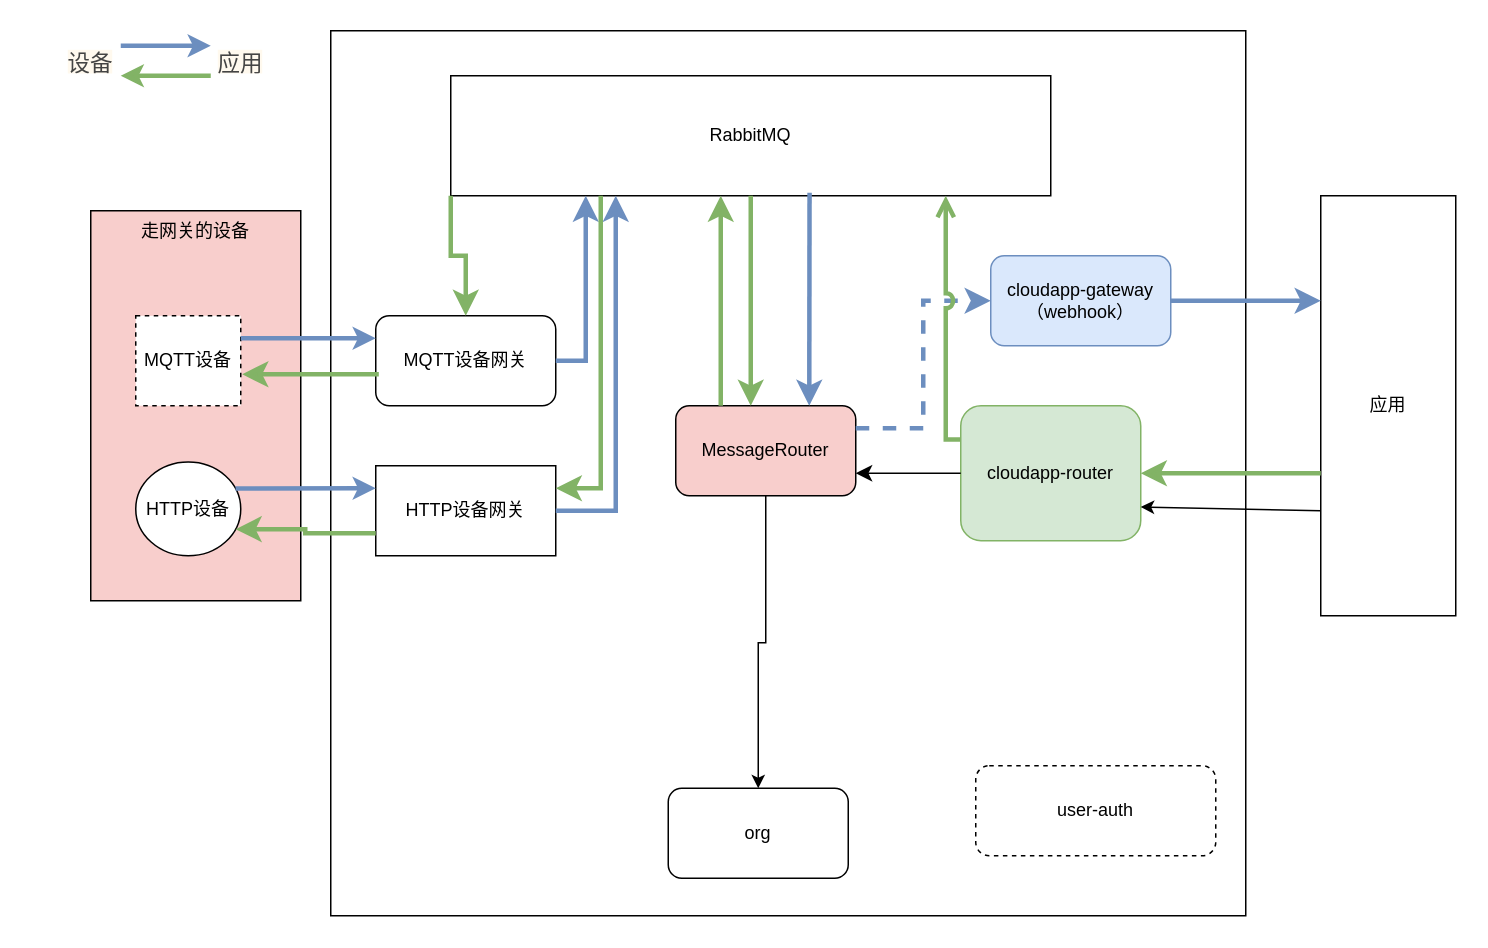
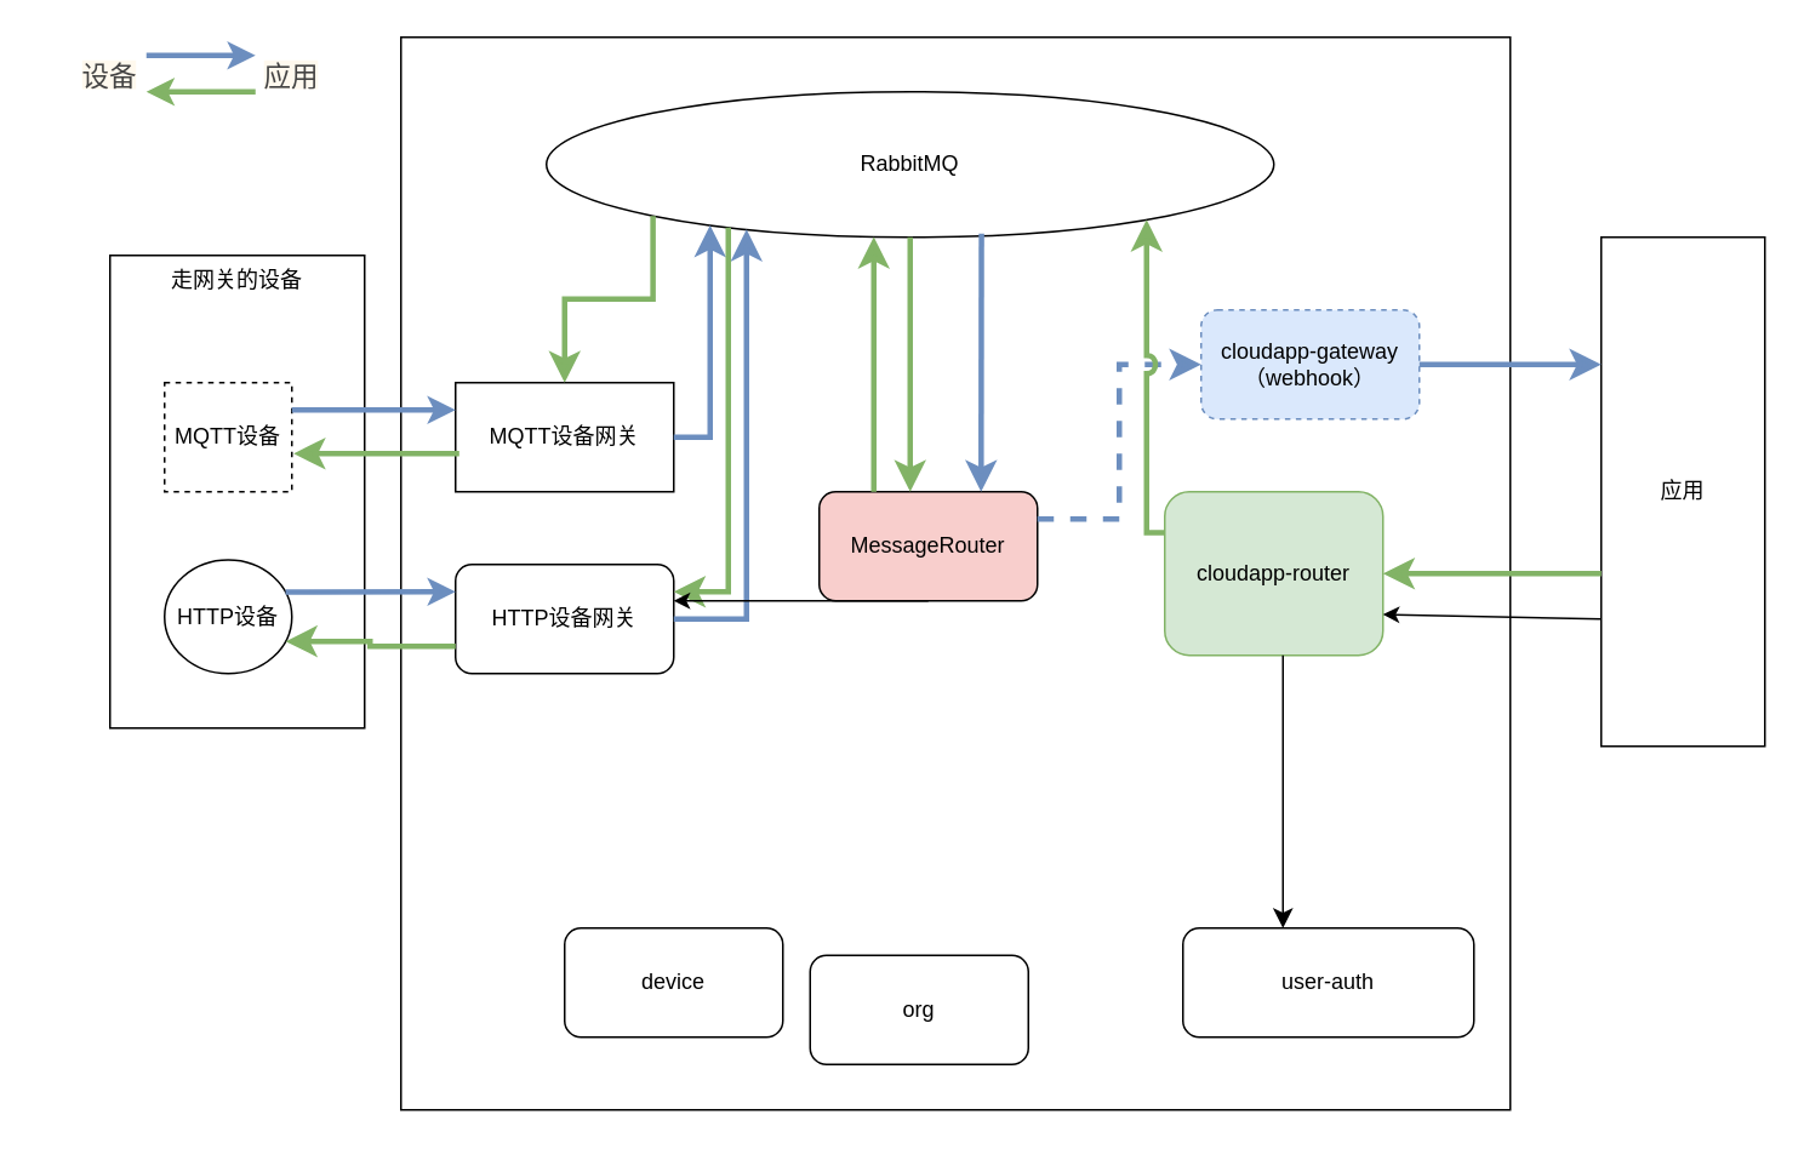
- <mxCell id="8" value="RabbitMQ" style="whiteSpace=wrap;html=1;rounded=0;" parent="1" vertex="1"><mxGeometry x="300" y="50" width="400" height="80" as="geometry" /></mxCell>
+ <mxCell id="8" value="RabbitMQ" style="ellipse;whiteSpace=wrap;html=1;" parent="1" vertex="1"><mxGeometry x="300" y="50" width="400" height="80" as="geometry" /></mxCell>
- <mxCell id="20" value="" style="edgeStyle=elbowEdgeStyle;elbow=horizontal;endArrow=open;html=1;curved=0;rounded=0;endSize=8;startSize=8;fillColor=#d5e8d4;strokeColor=#82b366;exitX=0;exitY=0.25;exitDx=0;exitDy=0;strokeWidth=3;jumpStyle=arc;" parent="1" source="18" target="8" edge="1"><mxGeometry width="50" height="50" relative="1" as="geometry"><mxPoint x="510" y="240" as="sourcePoint" /><mxPoint x="560" y="190" as="targetPoint" /><Array as="points"><mxPoint x="630" y="340" /></Array></mxGeometry></mxCell>
+ <mxCell id="20" value="" style="edgeStyle=elbowEdgeStyle;elbow=horizontal;endArrow=classic;html=1;curved=0;rounded=0;endSize=8;startSize=8;fillColor=#d5e8d4;strokeColor=#82b366;exitX=0;exitY=0.25;exitDx=0;exitDy=0;strokeWidth=3;jumpStyle=arc;" parent="1" source="18" target="8" edge="1"><mxGeometry width="50" height="50" relative="1" as="geometry"><mxPoint x="510" y="240" as="sourcePoint" /><mxPoint x="560" y="190" as="targetPoint" /><Array as="points"><mxPoint x="630" y="340" /></Array></mxGeometry></mxCell>
- <mxCell id="3" value="走网关的设备" style="rounded=0;whiteSpace=wrap;html=1;horizontal=1;verticalAlign=top;fillColor=#f8cecc;" parent="1" vertex="1"><mxGeometry x="60" y="140" width="140" height="260" as="geometry" /></mxCell>
+ <mxCell id="3" value="走网关的设备" style="rounded=0;whiteSpace=wrap;html=1;horizontal=1;verticalAlign=top;" parent="1" vertex="1"><mxGeometry x="60" y="140" width="140" height="260" as="geometry" /></mxCell>
- <mxCell id="15" value="cloudapp-gateway&lt;br&gt;（webhook）" style="rounded=1;whiteSpace=wrap;html=1;fillColor=#dae8fc;strokeColor=#6c8ebf;" parent="1" vertex="1"><mxGeometry x="660" y="170" width="120" height="60" as="geometry" /></mxCell>
+ <mxCell id="15" value="cloudapp-gateway&lt;br&gt;（webhook）" style="rounded=1;whiteSpace=wrap;html=1;fillColor=#dae8fc;strokeColor=#6c8ebf;dashed=1;" parent="1" vertex="1"><mxGeometry x="660" y="170" width="120" height="60" as="geometry" /></mxCell>
- <mxCell id="6" value="MQTT设备网关" style="rounded=1;whiteSpace=wrap;html=1;" parent="1" vertex="1"><mxGeometry x="250" y="210" width="120" height="60" as="geometry" /></mxCell>
+ <mxCell id="6" value="MQTT设备网关" style="whiteSpace=wrap;html=1;rounded=0;" parent="1" vertex="1"><mxGeometry x="250" y="210" width="120" height="60" as="geometry" /></mxCell>
- <mxCell id="37" value="" style="edgeStyle=elbowEdgeStyle;elbow=horizontal;endArrow=classic;html=1;curved=0;rounded=0;endSize=8;startSize=8;entryX=1;entryY=0.75;entryDx=0;entryDy=0;" edge="1" parent="1" source="18" target="9"><mxGeometry width="50" height="50" relative="1" as="geometry"><mxPoint x="510" y="330" as="sourcePoint" /><mxPoint x="560" y="280" as="targetPoint" /></mxGeometry></mxCell>
+ <mxCell id="37" value="" style="edgeStyle=elbowEdgeStyle;elbow=horizontal;endArrow=classic;html=1;curved=0;rounded=0;endSize=8;startSize=8;" edge="1" parent="1" source="18" target="29"><mxGeometry width="50" height="50" relative="1" as="geometry"><mxPoint x="510" y="330" as="sourcePoint" /><mxPoint x="560" y="280" as="targetPoint" /></mxGeometry></mxCell>
- <mxCell id="7" value="HTTP设备网关" style="whiteSpace=wrap;html=1;rounded=0;" parent="1" vertex="1"><mxGeometry x="250" y="310" width="120" height="60" as="geometry" /></mxCell>
+ <mxCell id="7" value="HTTP设备网关" style="rounded=1;whiteSpace=wrap;html=1;" parent="1" vertex="1"><mxGeometry x="250" y="310" width="120" height="60" as="geometry" /></mxCell>
- <mxCell id="28" value="" style="endArrow=classic;html=1;rounded=0;exitX=0.5;exitY=1;exitDx=0;exitDy=0;entryX=0.5;entryY=0;entryDx=0;entryDy=0;edgeStyle=elbowEdgeStyle;elbow=vertical;" parent="1" source="9" target="27" edge="1"><mxGeometry width="50" height="50" relative="1" as="geometry"><mxPoint x="510" y="380" as="sourcePoint" /><mxPoint x="560" y="330" as="targetPoint" /></mxGeometry></mxCell>
+ <mxCell id="28" value="" style="endArrow=classic;html=1;rounded=0;exitX=0.5;exitY=1;exitDx=0;exitDy=0;edgeStyle=elbowEdgeStyle;elbow=vertical;" parent="1" source="9" target="7" edge="1"><mxGeometry width="50" height="50" relative="1" as="geometry"><mxPoint x="510" y="380" as="sourcePoint" /><mxPoint x="560" y="330" as="targetPoint" /></mxGeometry></mxCell>
+ <mxCell id="26" value="device" style="rounded=1;whiteSpace=wrap;html=1;" parent="1" vertex="1"><mxGeometry x="310" y="510" width="120" height="60" as="geometry" /></mxCell>
- <mxCell id="29" value="user-auth" style="rounded=1;whiteSpace=wrap;html=1;dashed=1;" parent="1" vertex="1"><mxGeometry x="650" y="510" width="160" height="60" as="geometry" /></mxCell>
+ <mxCell id="29" value="user-auth" style="rounded=1;whiteSpace=wrap;html=1;" parent="1" vertex="1"><mxGeometry x="650" y="510" width="160" height="60" as="geometry" /></mxCell>
